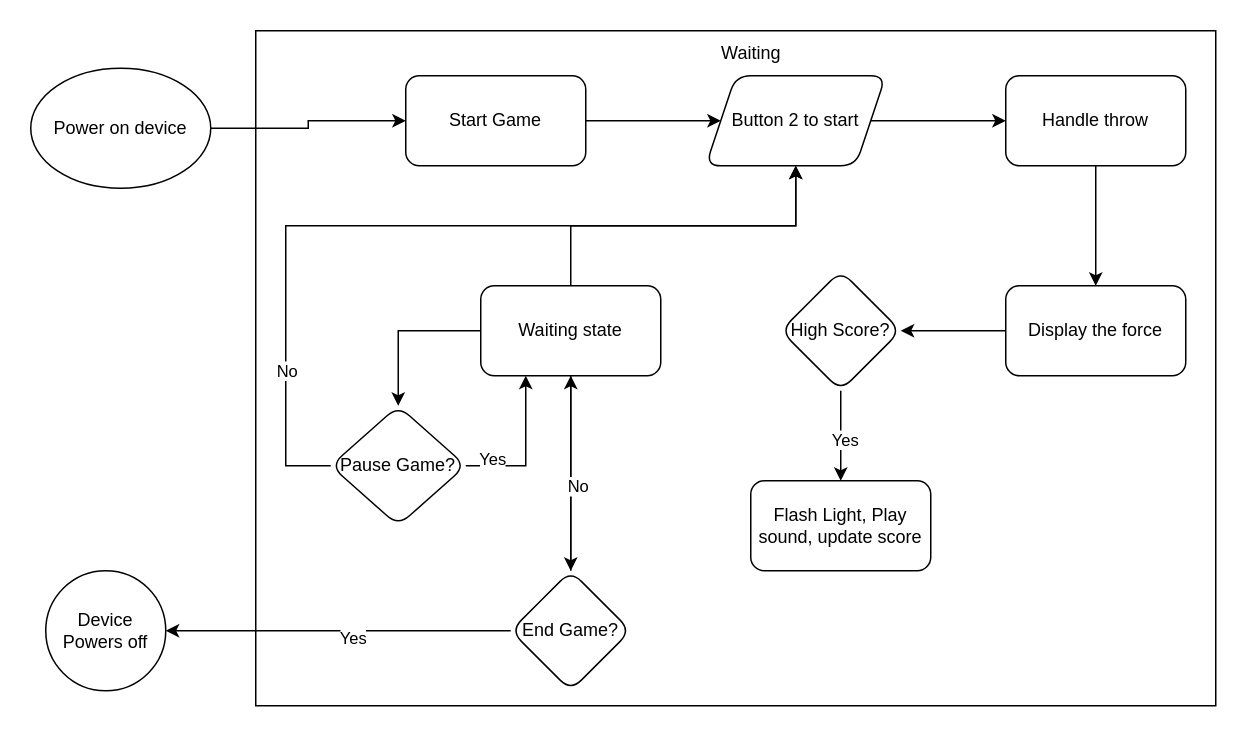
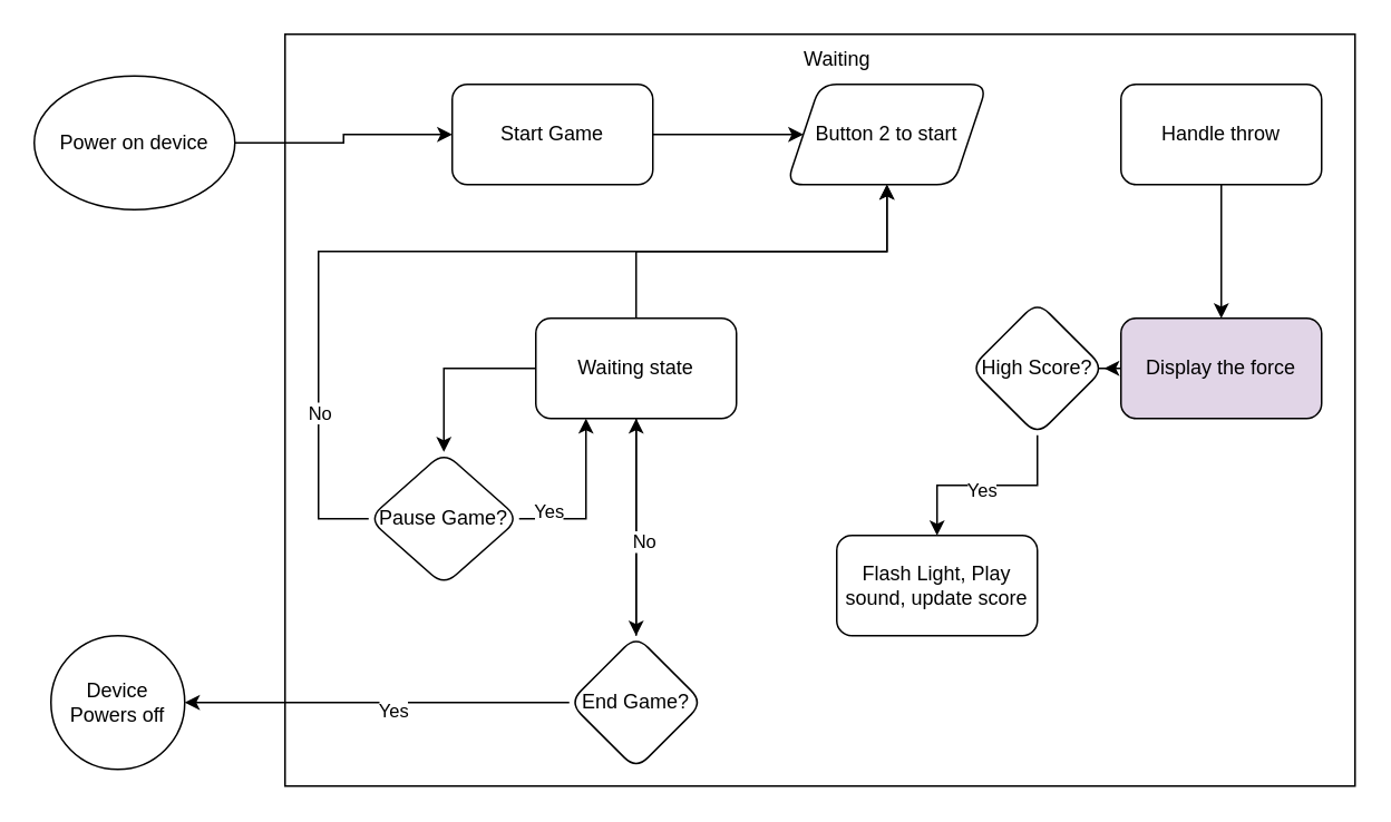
- <mxCell id="8" value="" style="edgeStyle=orthogonalEdgeStyle;rounded=0;orthogonalLoop=1;jettySize=auto;html=1;" edge="1" parent="1" source="9" target="11"><mxGeometry relative="1" as="geometry" /></mxCell>
- <mxCell id="16" value="High Score?" style="rhombus;whiteSpace=wrap;html=1;rounded=1;" vertex="1" parent="1"><mxGeometry x="520" y="180" width="80" height="80" as="geometry" /></mxCell>
+ <mxCell id="16" value="High Score?" style="rhombus;whiteSpace=wrap;html=1;rounded=1;" vertex="1" parent="1"><mxGeometry x="580" y="180" width="80" height="80" as="geometry" /></mxCell>
- <mxCell id="13" value="Display the force" style="whiteSpace=wrap;html=1;rounded=1;" vertex="1" parent="1"><mxGeometry x="670" y="190" width="120" height="60" as="geometry" /></mxCell>
+ <mxCell id="13" value="Display the force" style="whiteSpace=wrap;html=1;rounded=1;fillColor=#e1d5e7;" vertex="1" parent="1"><mxGeometry x="670" y="190" width="120" height="60" as="geometry" /></mxCell>
